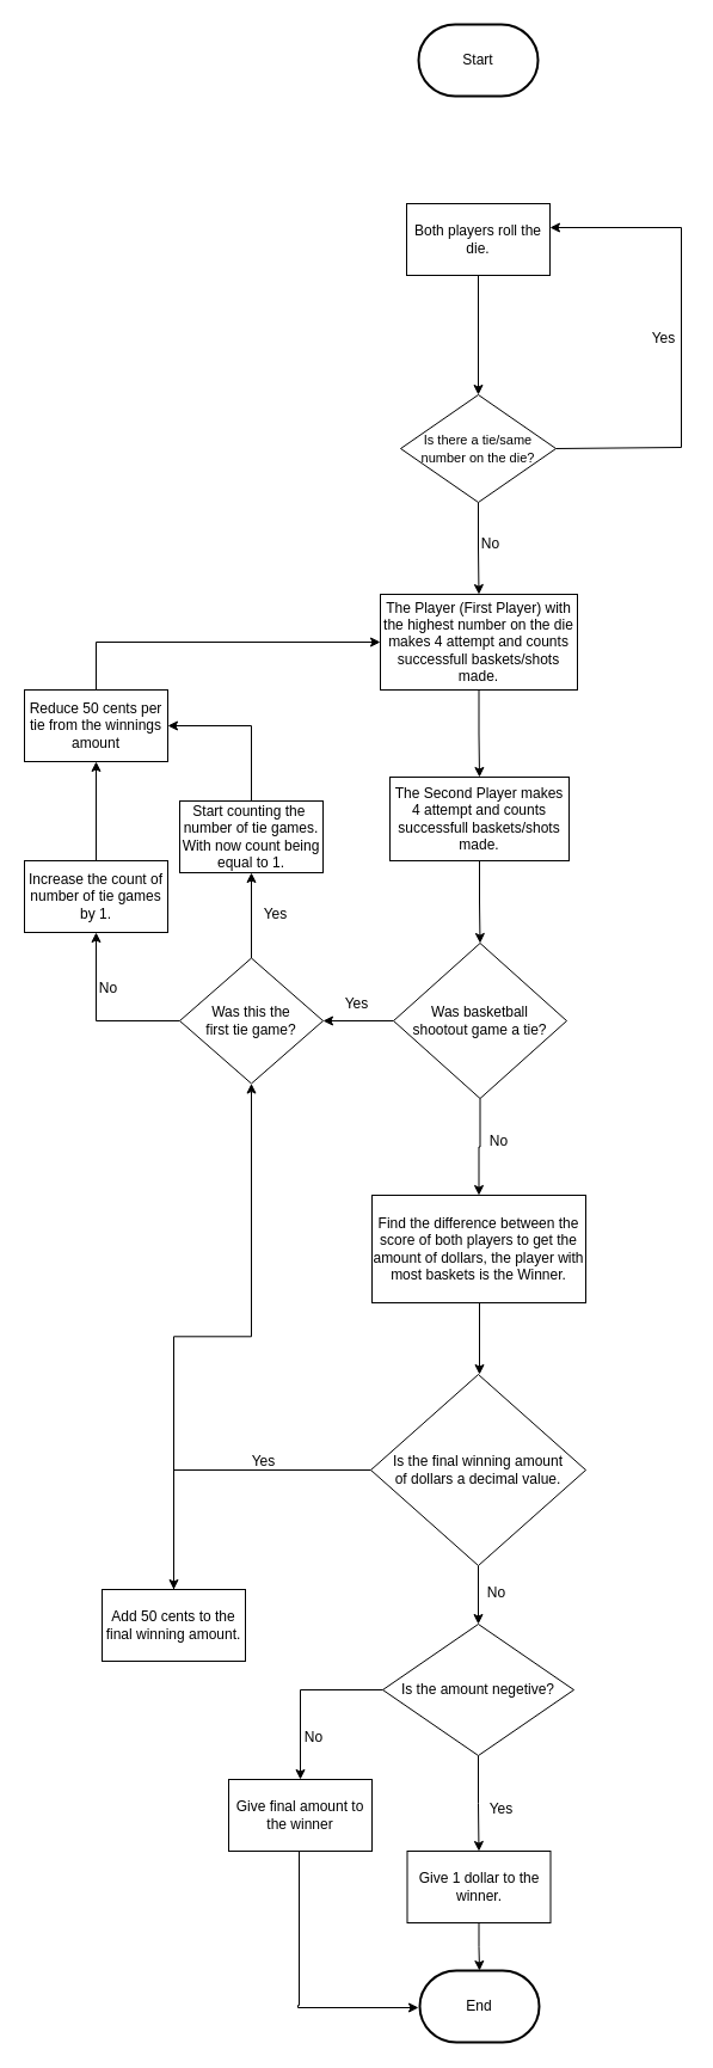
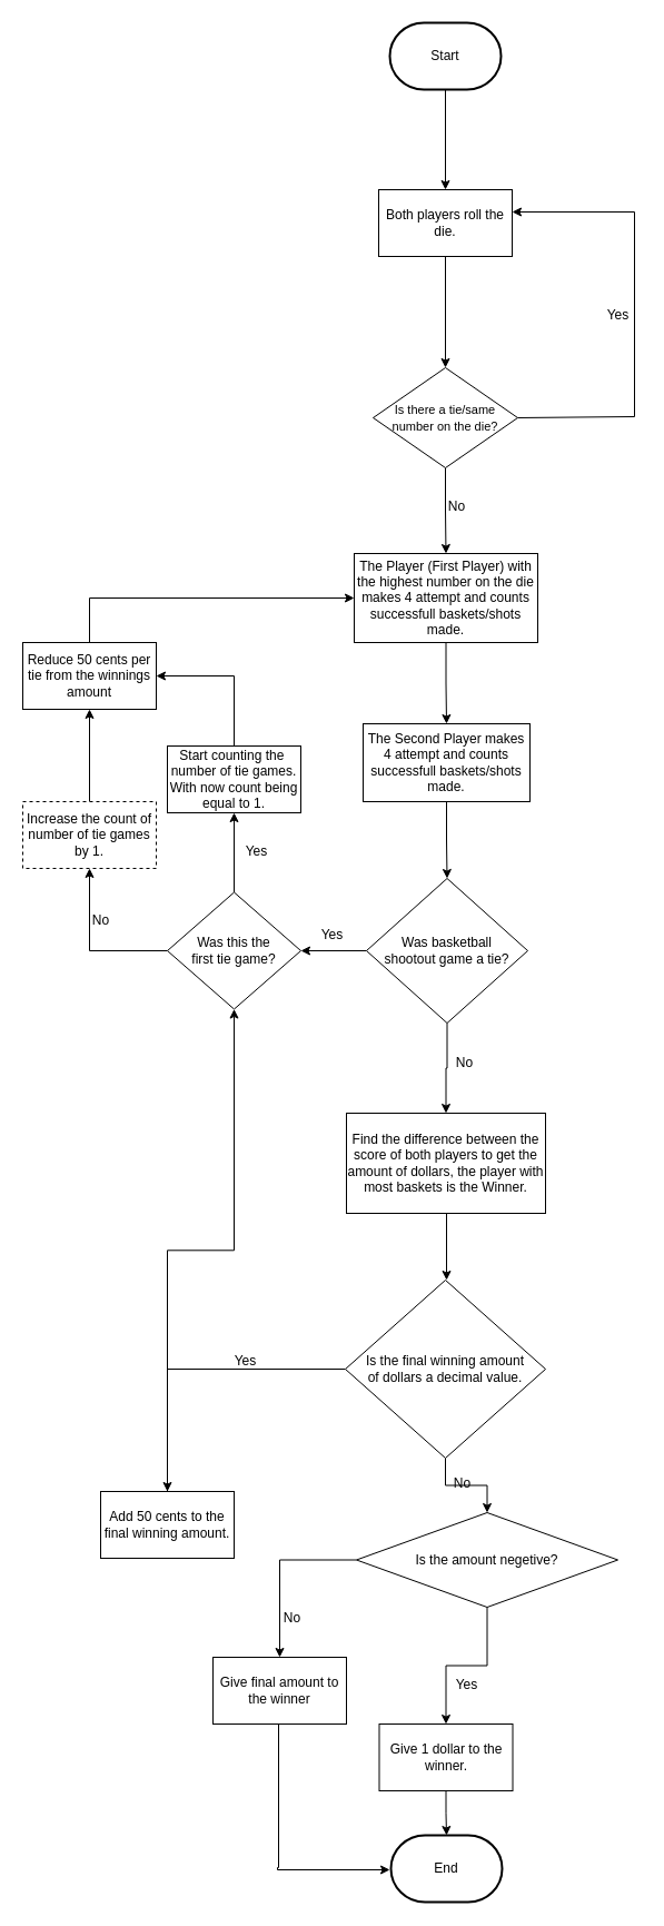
+ <mxCell id="3" value="" style="edgeStyle=orthogonalEdgeStyle;rounded=0;orthogonalLoop=1;jettySize=auto;html=1;" parent="1" source="4" target="6" edge="1"><mxGeometry relative="1" as="geometry" /></mxCell>
- <mxCell id="30" value="Increase the count of number of tie games by 1." style="whiteSpace=wrap;html=1;" parent="1" vertex="1"><mxGeometry x="20" y="720" width="120" height="60" as="geometry" /></mxCell>
+ <mxCell id="30" value="Increase the count of number of tie games by 1." style="whiteSpace=wrap;html=1;dashed=1;" parent="1" vertex="1"><mxGeometry x="20" y="720" width="120" height="60" as="geometry" /></mxCell>
- <mxCell id="51" value="Add 50 cents to the final winning amount." style="whiteSpace=wrap;html=1;" vertex="1" parent="1"><mxGeometry x="85" y="1330" width="120" height="60" as="geometry" /></mxCell>
+ <mxCell id="51" value="Add 50 cents to the final winning amount." style="whiteSpace=wrap;html=1;" vertex="1" parent="1"><mxGeometry y="1340" width="120" height="60" as="geometry" x="90" /></mxCell>
- <mxCell id="41" value="Is the amount negetive?" style="rhombus;whiteSpace=wrap;html=1;" parent="1" vertex="1"><mxGeometry x="320" y="1359" width="160" height="110" as="geometry" /></mxCell>
+ <mxCell id="41" value="Is the amount negetive?" style="rhombus;whiteSpace=wrap;html=1;" parent="1" vertex="1"><mxGeometry x="320" y="1359" width="235" height="85" as="geometry" /></mxCell>
